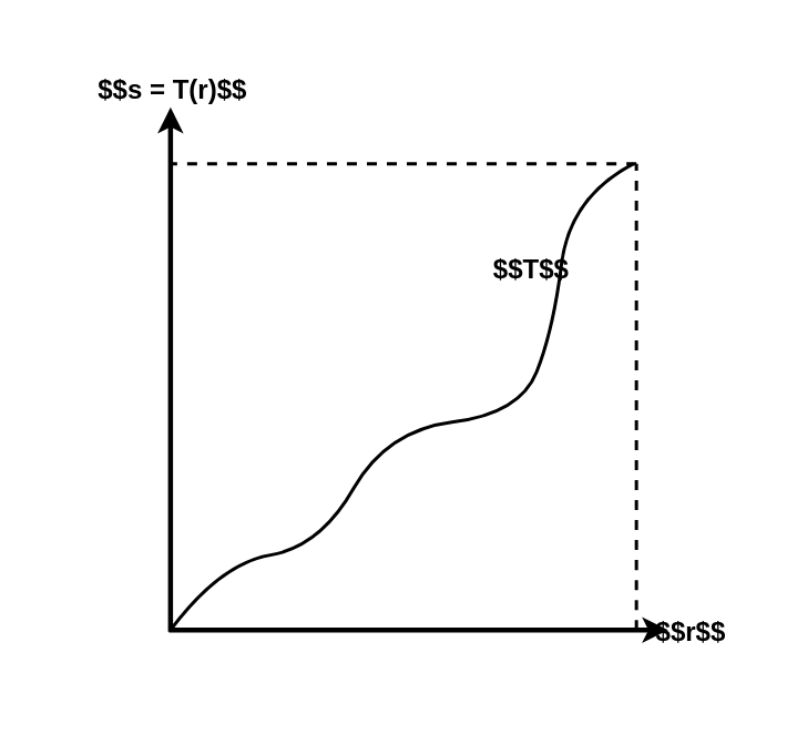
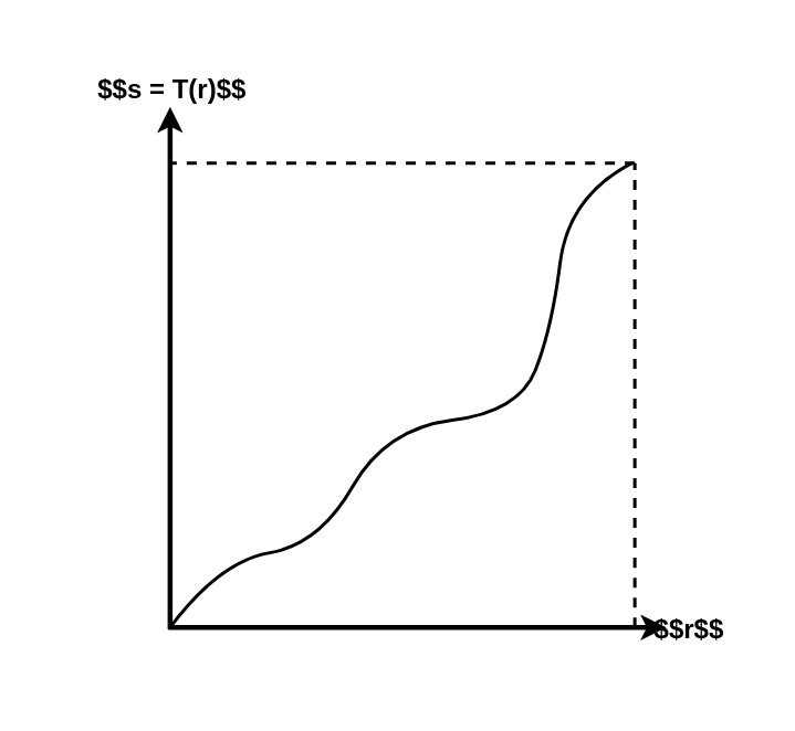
- <mxCell id="5" value="&lt;b&gt;$$T$$&lt;br&gt;&lt;/b&gt;" style="text;html=1;strokeColor=none;fillColor=none;align=center;verticalAlign=middle;whiteSpace=wrap;rounded=0;fontFamily=Helvetica;fontSize=16;" parent="1" vertex="1"><mxGeometry x="289" y="146" width="60" height="30" as="geometry" /></mxCell>
